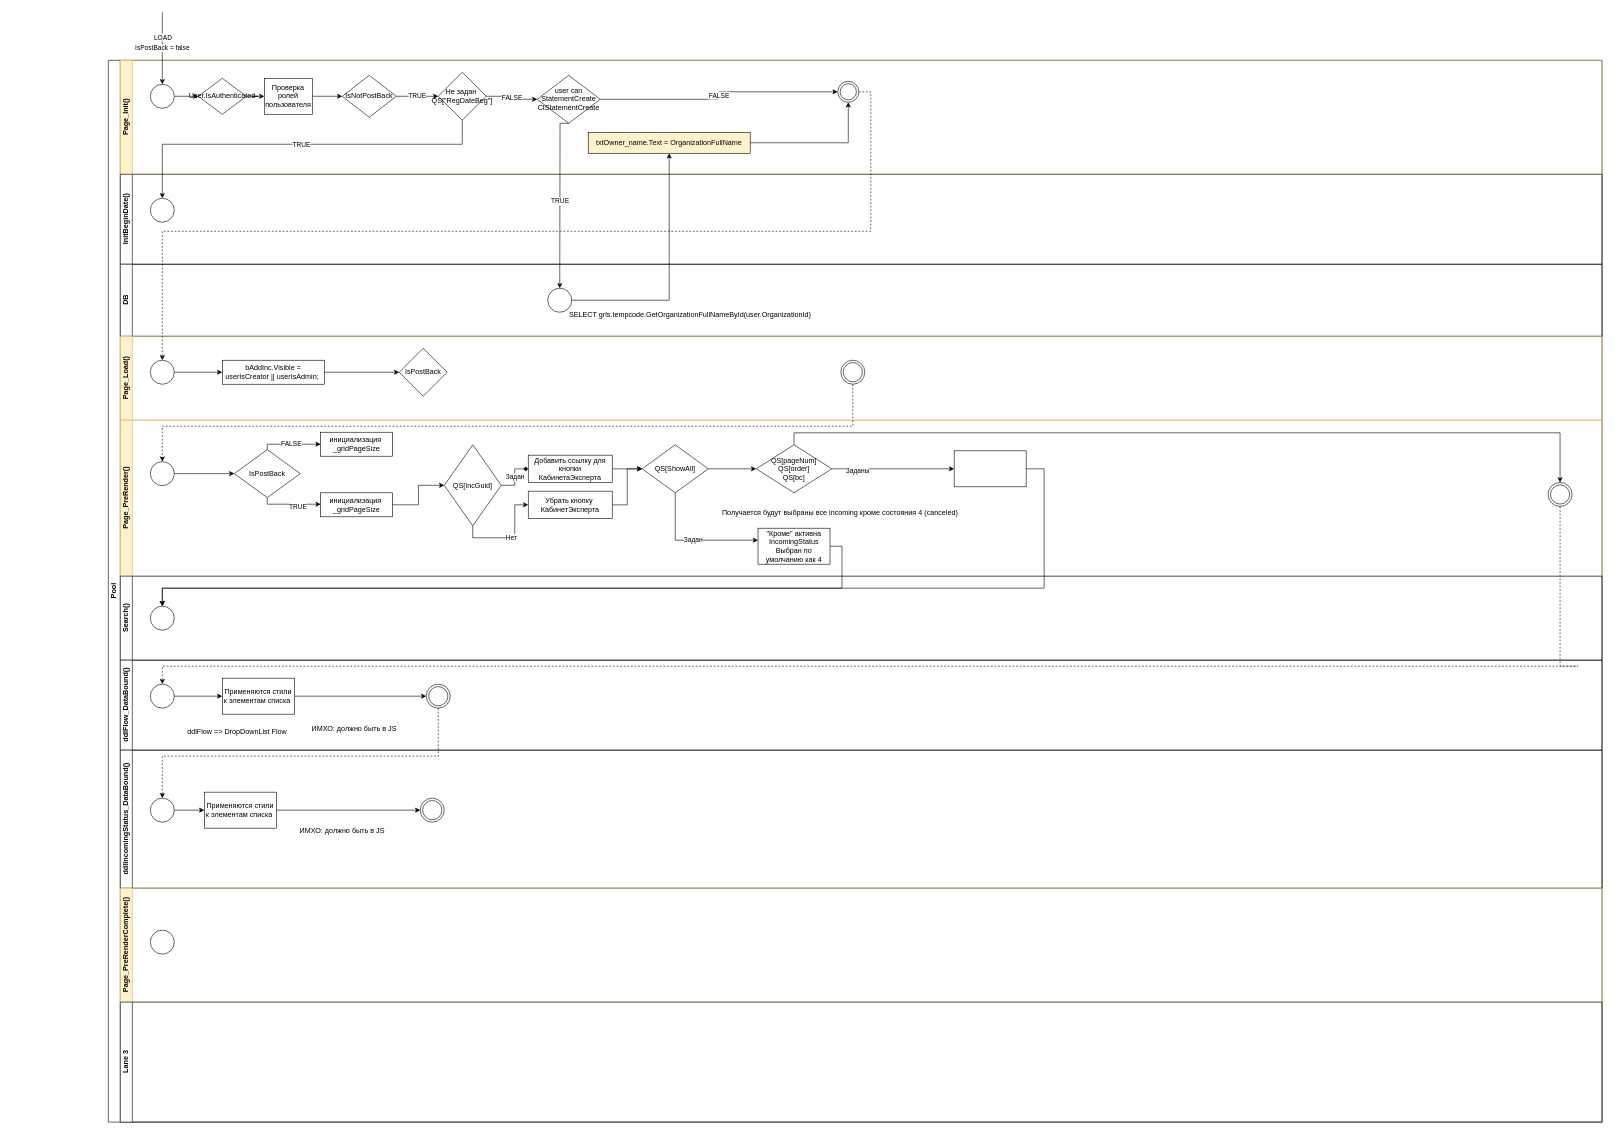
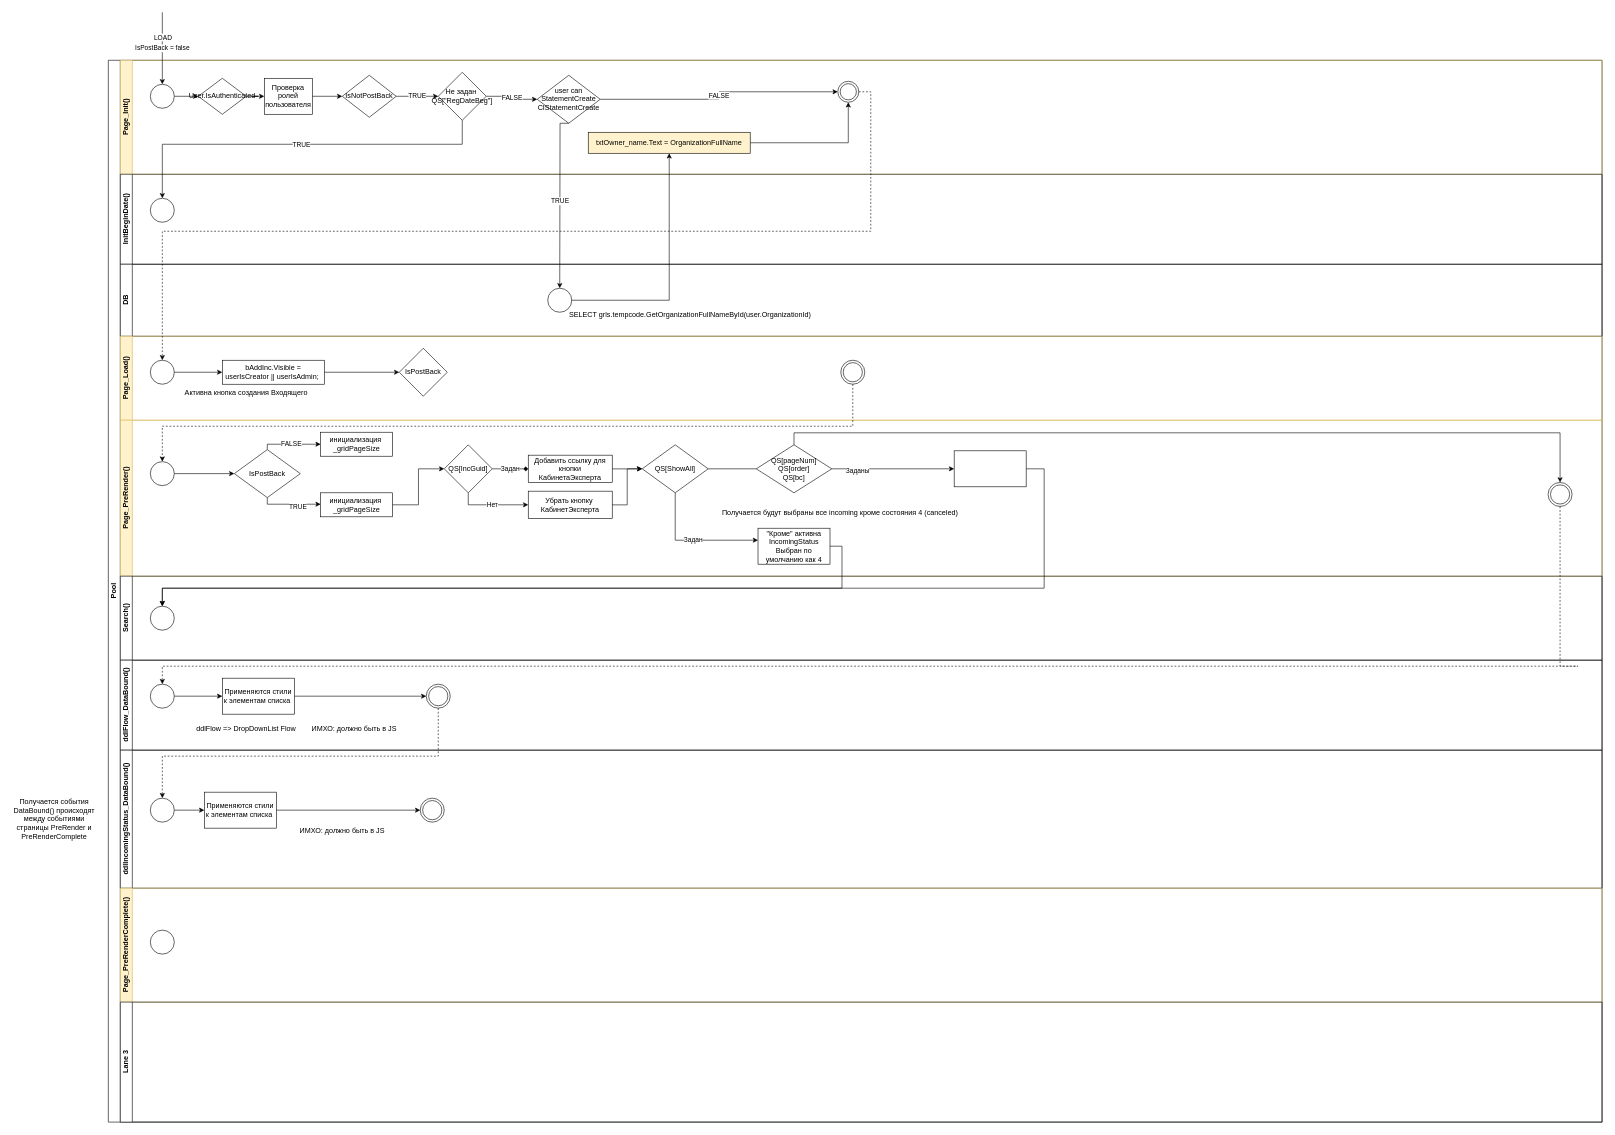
+ <mxCell id="27" value="Активна кнопка создания Входящего" style="text;html=1;strokeColor=none;fillColor=none;align=center;verticalAlign=middle;whiteSpace=wrap;rounded=0;" vertex="1" parent="24"><mxGeometry x="80" y="80" width="260" height="30" as="geometry" /></mxCell>
- <mxCell id="50" value="" style="edgeStyle=orthogonalEdgeStyle;rounded=0;orthogonalLoop=1;jettySize=auto;html=1;entryX=0;entryY=0.5;entryDx=0;entryDy=0;exitX=1;exitY=0.5;exitDx=0;exitDy=0;" edge="1" parent="31" source="42" target="49"><mxGeometry relative="1" as="geometry" /></mxCell>
+ <mxCell id="50" value="" style="edgeStyle=orthogonalEdgeStyle;rounded=0;orthogonalLoop=1;jettySize=auto;html=1;entryX=0;entryY=0.5;entryDx=0;entryDy=0;exitX=1;exitY=0.5;exitDx=0;exitDy=0;endArrow=none;" edge="1" parent="31" source="42" target="49"><mxGeometry relative="1" as="geometry" /></mxCell>
- <mxCell id="37" value="QS[IncGuid]" style="rhombus;whiteSpace=wrap;html=1;" vertex="1" parent="31"><mxGeometry x="540" y="41" width="95" height="135" as="geometry" /></mxCell>
+ <mxCell id="37" value="QS[IncGuid]" style="rhombus;whiteSpace=wrap;html=1;" vertex="1" parent="31"><mxGeometry x="540" y="41" width="80" height="80" as="geometry" /></mxCell>
- <mxCell id="60" value="ddlFlow =&amp;gt; DropDownList Flow" style="text;html=1;strokeColor=none;fillColor=none;align=center;verticalAlign=middle;whiteSpace=wrap;rounded=0;" vertex="1" parent="58"><mxGeometry x="105" y="105" width="180" height="30" as="geometry" /></mxCell>
+ <mxCell id="60" value="ddlFlow =&amp;gt; DropDownList Flow" style="text;html=1;strokeColor=none;fillColor=none;align=center;verticalAlign=middle;whiteSpace=wrap;rounded=0;" vertex="1" parent="58"><mxGeometry x="120" y="100" width="180" height="30" as="geometry" /></mxCell>
+ <mxCell id="99" value="Получается события DataBound() происходят между событиями страницы PreRender и PreRenderComplete" style="text;html=1;strokeColor=none;fillColor=none;align=center;verticalAlign=middle;whiteSpace=wrap;rounded=0;" vertex="1" parent="1"><mxGeometry x="20" y="1320" width="140" height="90" as="geometry" /></mxCell>
